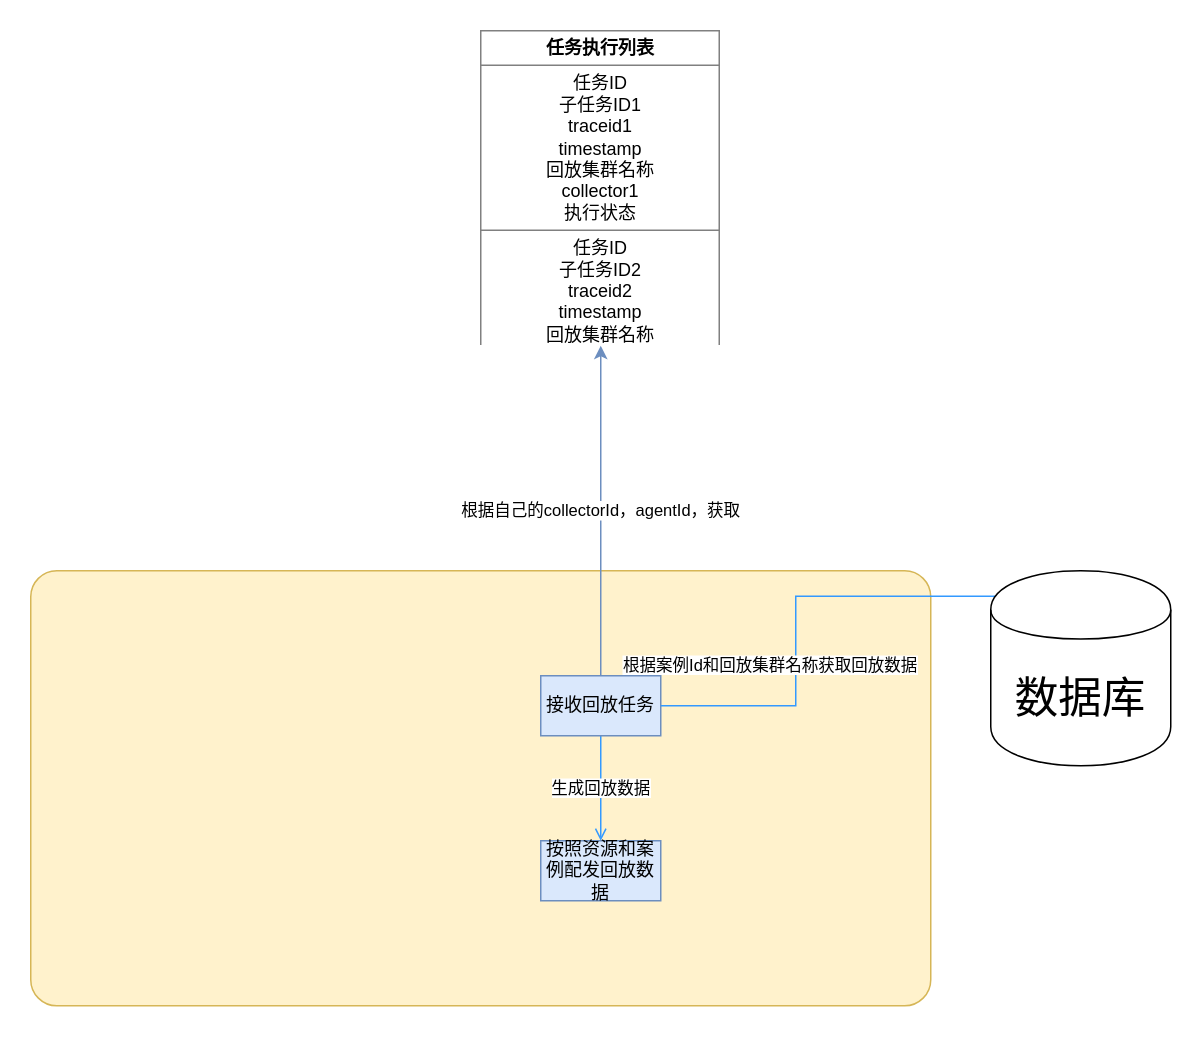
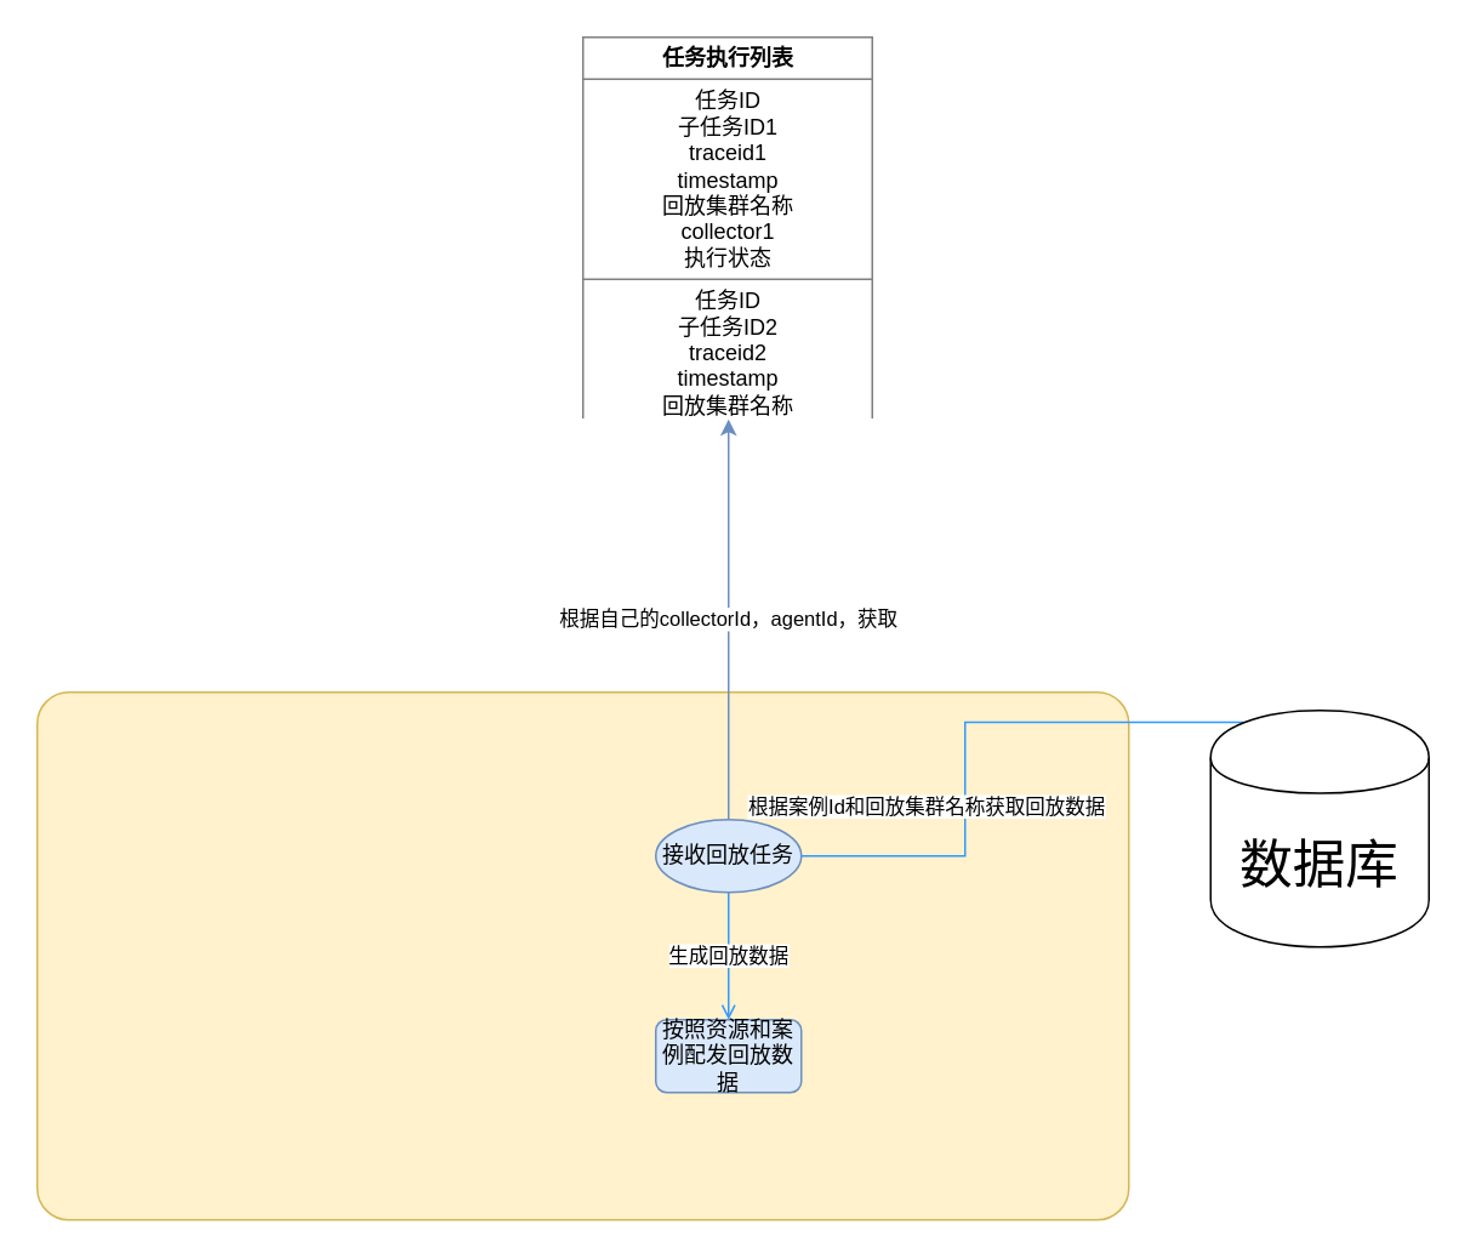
- <mxCell id="8" value="数据库" style="shape=cylinder;whiteSpace=wrap;html=1;boundedLbl=1;backgroundOutline=1;fontSize=29;fontColor=#000000;" parent="1" vertex="1"><mxGeometry x="660" y="380" width="120" height="130" as="geometry" /></mxCell>
+ <mxCell id="8" value="数据库" style="shape=cylinder;whiteSpace=wrap;html=1;boundedLbl=1;backgroundOutline=1;fontSize=29;fontColor=#000000;" parent="1" vertex="1"><mxGeometry x="665" y="390" width="120" height="130" as="geometry" /></mxCell>
- <mxCell id="5" value="接收回放任务" style="rounded=0;whiteSpace=wrap;html=1;fillColor=#dae8fc;strokeColor=#6c8ebf;" parent="1" vertex="1"><mxGeometry x="360" y="450" width="80" height="40" as="geometry" /></mxCell>
+ <mxCell id="5" value="接收回放任务" style="ellipse;whiteSpace=wrap;html=1;fillColor=#dae8fc;strokeColor=#6c8ebf;" parent="1" vertex="1"><mxGeometry x="360" y="450" width="80" height="40" as="geometry" /></mxCell>
- <mxCell id="6" value="按照资源和案例配发回放数据" style="rounded=0;whiteSpace=wrap;html=1;fillColor=#dae8fc;strokeColor=#6c8ebf;" parent="1" vertex="1"><mxGeometry x="360" y="560" width="80" height="40" as="geometry" /></mxCell>
+ <mxCell id="6" value="按照资源和案例配发回放数据" style="whiteSpace=wrap;html=1;fillColor=#dae8fc;strokeColor=#6c8ebf;rounded=1;" parent="1" vertex="1"><mxGeometry x="360" y="560" width="80" height="40" as="geometry" /></mxCell>
